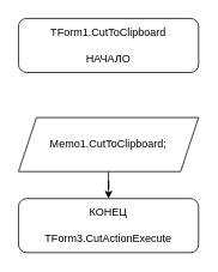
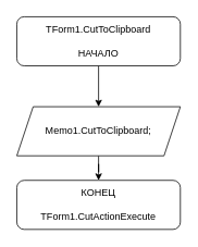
+ <mxCell id="2" style="edgeStyle=orthogonalEdgeStyle;rounded=0;orthogonalLoop=1;jettySize=auto;html=1;exitX=0.5;exitY=1;exitDx=0;exitDy=0;entryX=0.5;entryY=0;entryDx=0;entryDy=0;" edge="1" parent="1" source="3" target="5"><mxGeometry relative="1" as="geometry" /></mxCell>
- <mxCell id="6" value="КОНЕЦ&lt;br&gt;&lt;br&gt;TForm3.CutActionExecute" style="rounded=1;whiteSpace=wrap;html=1;" vertex="1" parent="1"><mxGeometry x="20" y="220" width="200" height="60" as="geometry" /></mxCell>
+ <mxCell id="6" value="КОНЕЦ&lt;br&gt;&lt;br&gt;TForm1.CutActionExecute" style="rounded=1;whiteSpace=wrap;html=1;" vertex="1" parent="1"><mxGeometry x="20" y="220" width="200" height="60" as="geometry" /></mxCell>
